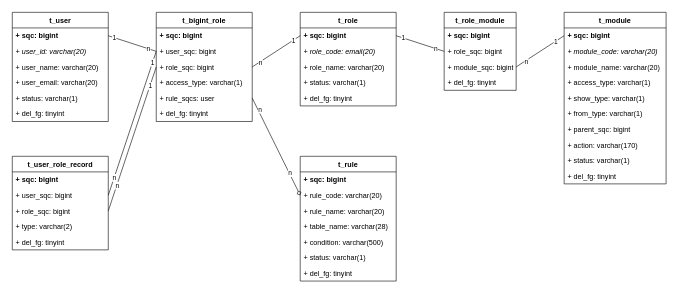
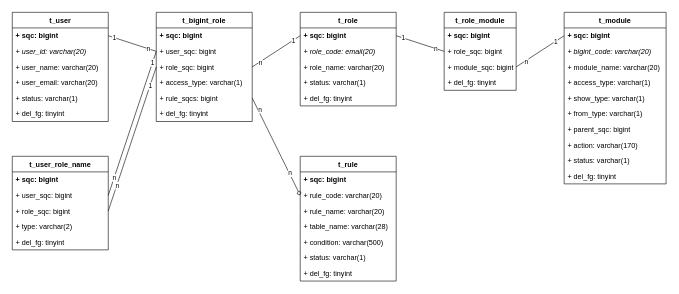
- <mxCell id="17" value="+ module_code: varchar(20)" style="text;strokeColor=none;fillColor=none;align=left;verticalAlign=top;spacingLeft=4;spacingRight=4;overflow=hidden;rotatable=0;points=[[0,0.5],[1,0.5]];portConstraint=eastwest;fontStyle=2" parent="15" vertex="1"><mxGeometry y="52" width="170" height="26" as="geometry" /></mxCell>
+ <mxCell id="17" value="+ bigint_code: varchar(20)" style="text;strokeColor=none;fillColor=none;align=left;verticalAlign=top;spacingLeft=4;spacingRight=4;overflow=hidden;rotatable=0;points=[[0,0.5],[1,0.5]];portConstraint=eastwest;fontStyle=2" parent="15" vertex="1"><mxGeometry y="52" width="170" height="26" as="geometry" /></mxCell>
- <mxCell id="31" value="+ rule_sqcs: user" style="text;strokeColor=none;fillColor=none;align=left;verticalAlign=top;spacingLeft=4;spacingRight=4;overflow=hidden;rotatable=0;points=[[0,0.5],[1,0.5]];portConstraint=eastwest;" parent="26" vertex="1"><mxGeometry y="130" width="160" height="26" as="geometry" /></mxCell>
+ <mxCell id="31" value="+ rule_sqcs: bigint" style="text;strokeColor=none;fillColor=none;align=left;verticalAlign=top;spacingLeft=4;spacingRight=4;overflow=hidden;rotatable=0;points=[[0,0.5],[1,0.5]];portConstraint=eastwest;" parent="26" vertex="1"><mxGeometry y="130" width="160" height="26" as="geometry" /></mxCell>
- <mxCell id="38" value="t_user_role_record" style="swimlane;fontStyle=1;childLayout=stackLayout;horizontal=1;startSize=26;fillColor=none;horizontalStack=0;resizeParent=1;resizeParentMax=0;resizeLast=0;collapsible=1;marginBottom=0;" parent="1" vertex="1"><mxGeometry x="20" y="260" width="160" height="156" as="geometry" /></mxCell>
+ <mxCell id="38" value="t_user_role_name" style="swimlane;fontStyle=1;childLayout=stackLayout;horizontal=1;startSize=26;fillColor=none;horizontalStack=0;resizeParent=1;resizeParentMax=0;resizeLast=0;collapsible=1;marginBottom=0;" parent="1" vertex="1"><mxGeometry x="20" y="260" width="160" height="156" as="geometry" /></mxCell>
